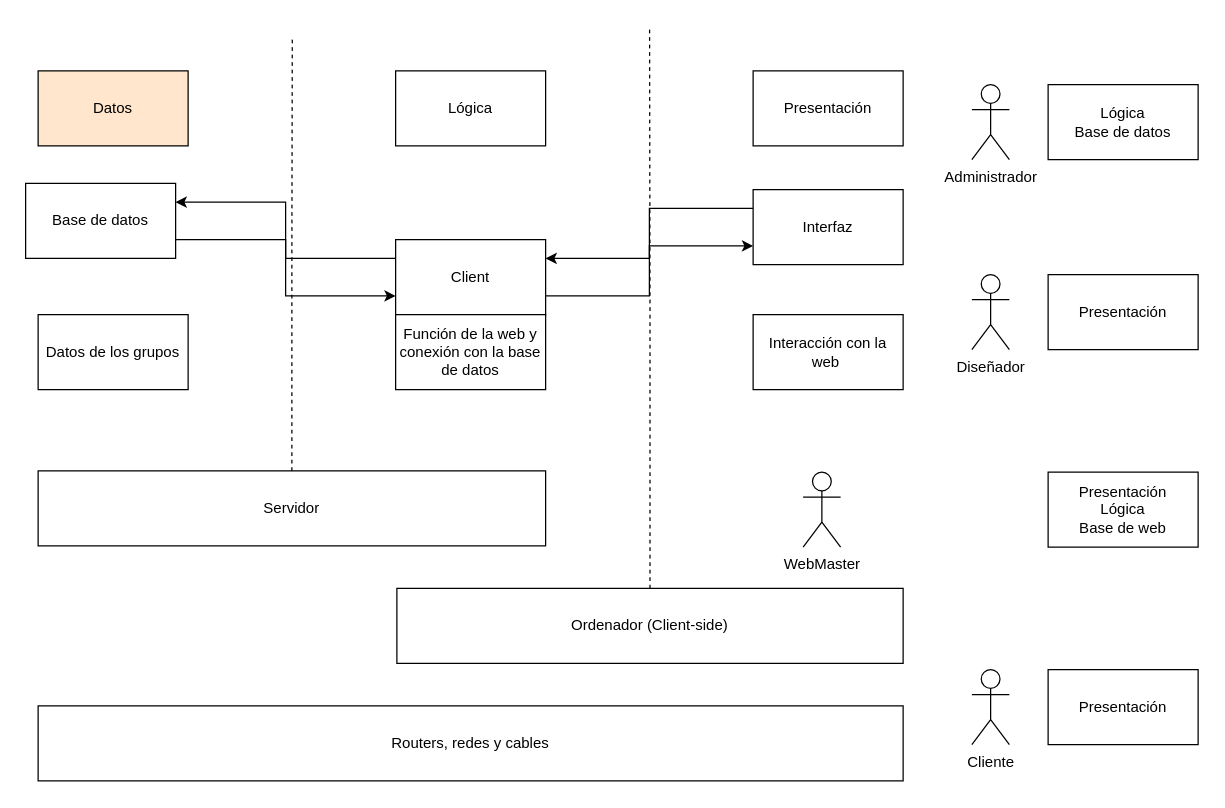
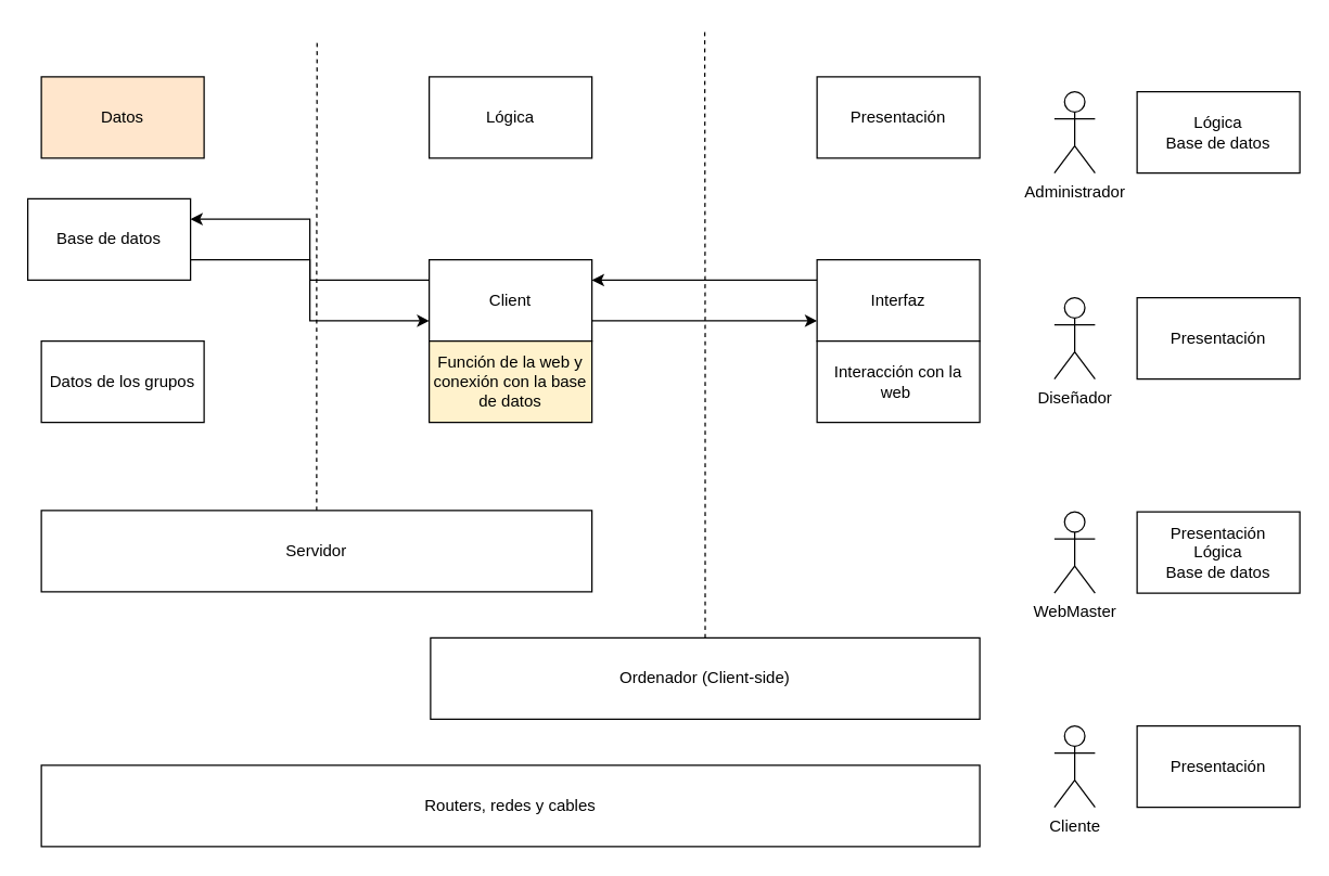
- <mxCell id="8" value="Interfaz" style="rounded=0;whiteSpace=wrap;html=1;" vertex="1" parent="1"><mxGeometry x="602" y="151" width="120" height="60" as="geometry" /></mxCell>
+ <mxCell id="8" value="Interfaz" style="rounded=0;whiteSpace=wrap;html=1;" vertex="1" parent="1"><mxGeometry x="602" y="191" width="120" height="60" as="geometry" /></mxCell>
- <mxCell id="14" value="Función de la web y conexión con la base de datos" style="whiteSpace=wrap;html=1;" vertex="1" parent="1"><mxGeometry x="316" y="251" width="120" height="60" as="geometry" /></mxCell>
+ <mxCell id="14" value="Función de la web y conexión con la base de datos" style="whiteSpace=wrap;html=1;fillColor=#fff2cc;" vertex="1" parent="1"><mxGeometry x="316" y="251" width="120" height="60" as="geometry" /></mxCell>
- <mxCell id="2" value="WebMaster" style="shape=umlActor;verticalLabelPosition=bottom;verticalAlign=top;html=1;outlineConnect=0;" vertex="1" parent="1"><mxGeometry x="642" y="377" width="30" height="60" as="geometry" /></mxCell>
+ <mxCell id="2" value="WebMaster" style="shape=umlActor;verticalLabelPosition=bottom;verticalAlign=top;html=1;outlineConnect=0;" vertex="1" parent="1"><mxGeometry x="777" y="377" width="30" height="60" as="geometry" /></mxCell>
- <mxCell id="19" value="Presentación&lt;br&gt;Lógica&lt;br&gt;Base de web" style="whiteSpace=wrap;html=1;" vertex="1" parent="1"><mxGeometry x="838" y="377" width="120" height="60" as="geometry" /></mxCell>
+ <mxCell id="19" value="Presentación&lt;br&gt;Lógica&lt;br&gt;Base de datos" style="whiteSpace=wrap;html=1;" vertex="1" parent="1"><mxGeometry x="838" y="377" width="120" height="60" as="geometry" /></mxCell>
